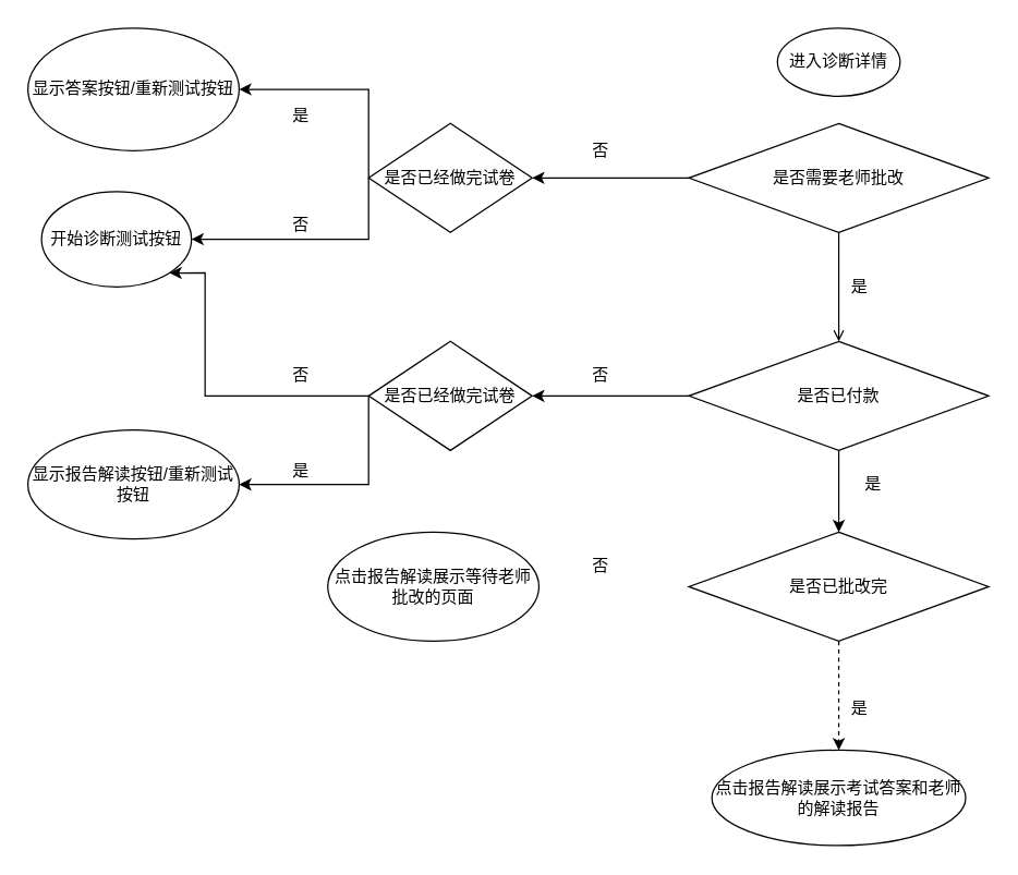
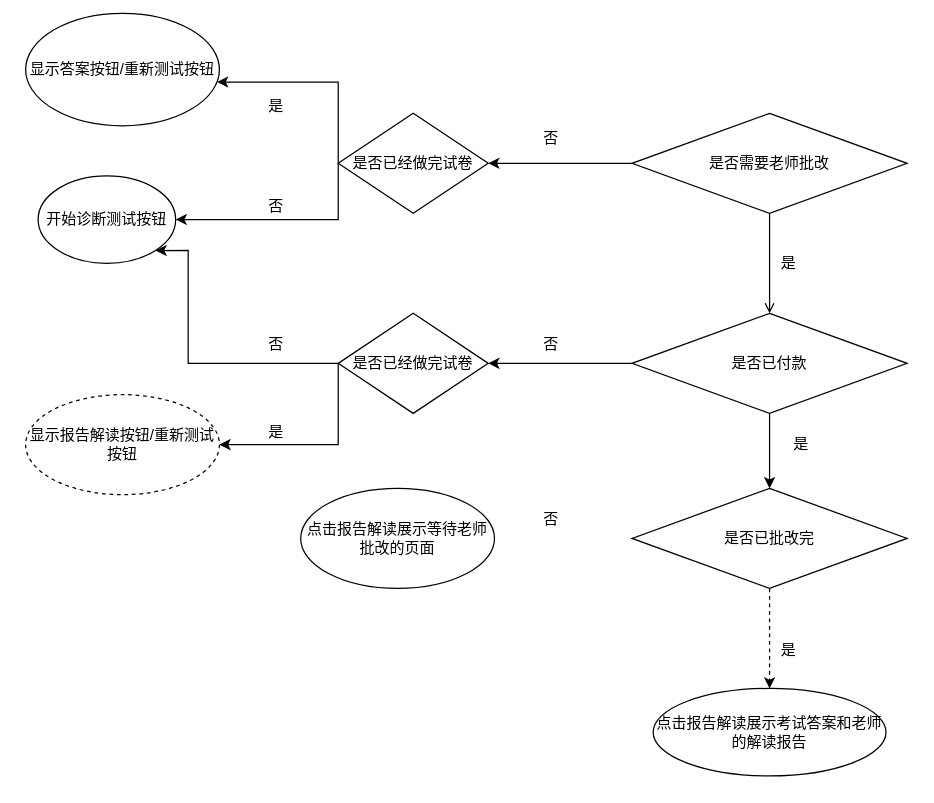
- <mxCell id="2" value="进入诊断详情" style="ellipse;whiteSpace=wrap;html=1;" vertex="1" parent="1"><mxGeometry x="570" y="20" width="90" height="50" as="geometry" /></mxCell>
- <mxCell id="6" value="显示答案按钮/重新测试按钮" style="ellipse;whiteSpace=wrap;html=1;" vertex="1" parent="1"><mxGeometry x="20" y="20" width="155" height="90" as="geometry" /></mxCell>
+ <mxCell id="6" value="显示答案按钮/重新测试按钮" style="ellipse;whiteSpace=wrap;html=1;" vertex="1" parent="1"><mxGeometry x="20" y="10" width="155" height="90" as="geometry" /></mxCell>
- <mxCell id="17" value="显示报告解读按钮/重新测试按钮" style="ellipse;whiteSpace=wrap;html=1;" vertex="1" parent="1"><mxGeometry x="20" y="315" width="155" height="80" as="geometry" /></mxCell>
+ <mxCell id="17" value="显示报告解读按钮/重新测试按钮" style="ellipse;whiteSpace=wrap;html=1;dashed=1;" vertex="1" parent="1"><mxGeometry x="20" y="315" width="155" height="80" as="geometry" /></mxCell>
